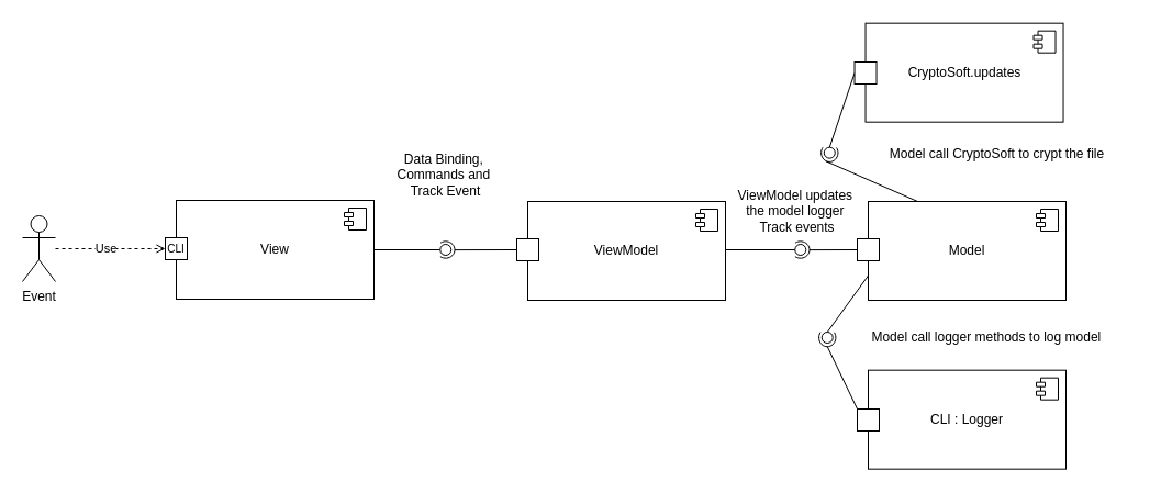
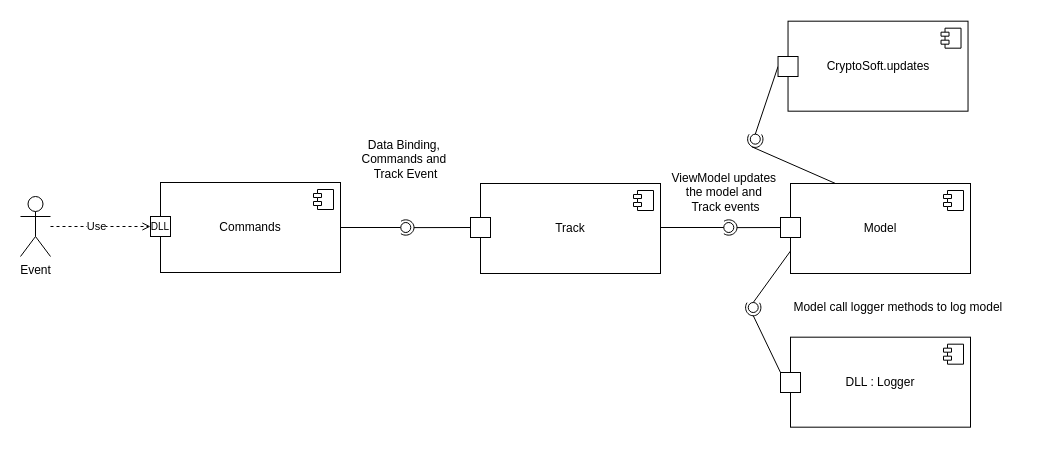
- <mxCell id="40" value="Model call CryptoSoft to crypt the file" style="text;html=1;align=center;verticalAlign=middle;resizable=0;points=[];autosize=1;strokeColor=none;fillColor=none;" vertex="1" parent="1"><mxGeometry x="800" y="127" width="213" height="26" as="geometry" /></mxCell>
- <mxCell id="21" value="ViewModel updates&amp;nbsp;&lt;div&gt;the model logger&amp;nbsp;&lt;/div&gt;&lt;div&gt;Track events&lt;/div&gt;" style="text;html=1;align=center;verticalAlign=middle;resizable=0;points=[];autosize=1;strokeColor=none;fillColor=none;" vertex="1" parent="1"><mxGeometry x="660" y="162" width="130" height="60" as="geometry" /></mxCell>
+ <mxCell id="21" value="ViewModel updates&amp;nbsp;&lt;div&gt;the model and&amp;nbsp;&lt;/div&gt;&lt;div&gt;Track events&lt;/div&gt;" style="text;html=1;align=center;verticalAlign=middle;resizable=0;points=[];autosize=1;strokeColor=none;fillColor=none;" vertex="1" parent="1"><mxGeometry x="660" y="162" width="130" height="60" as="geometry" /></mxCell>
- <mxCell id="12" value="&lt;font style=&quot;font-size: 10px;&quot;&gt;CLI&lt;/font&gt;" style="text;html=1;align=center;verticalAlign=middle;whiteSpace=wrap;rounded=0;" vertex="1" parent="1"><mxGeometry x="130" y="211" width="60" height="30" as="geometry" /></mxCell>
+ <mxCell id="12" value="&lt;font style=&quot;font-size: 10px;&quot;&gt;DLL&lt;/font&gt;" style="text;html=1;align=center;verticalAlign=middle;whiteSpace=wrap;rounded=0;" vertex="1" parent="1"><mxGeometry x="130" y="211" width="60" height="30" as="geometry" /></mxCell>
- <mxCell id="2" value="View" style="html=1;dropTarget=0;whiteSpace=wrap;" vertex="1" parent="1"><mxGeometry x="160" y="182" width="180" height="90" as="geometry" /></mxCell>
+ <mxCell id="2" value="Commands" style="html=1;dropTarget=0;whiteSpace=wrap;" vertex="1" parent="1"><mxGeometry x="160" y="182" width="180" height="90" as="geometry" /></mxCell>
- <mxCell id="4" value="ViewModel" style="html=1;dropTarget=0;whiteSpace=wrap;" vertex="1" parent="1"><mxGeometry x="480" y="183" width="180" height="90" as="geometry" /></mxCell>
+ <mxCell id="4" value="Track" style="html=1;dropTarget=0;whiteSpace=wrap;" vertex="1" parent="1"><mxGeometry x="480" y="183" width="180" height="90" as="geometry" /></mxCell>
- <mxCell id="8" value="CLI : Logger" style="html=1;dropTarget=0;whiteSpace=wrap;" vertex="1" parent="1"><mxGeometry x="790" y="336.68" width="180" height="90" as="geometry" /></mxCell>
+ <mxCell id="8" value="DLL : Logger" style="html=1;dropTarget=0;whiteSpace=wrap;" vertex="1" parent="1"><mxGeometry x="790" y="336.68" width="180" height="90" as="geometry" /></mxCell>
